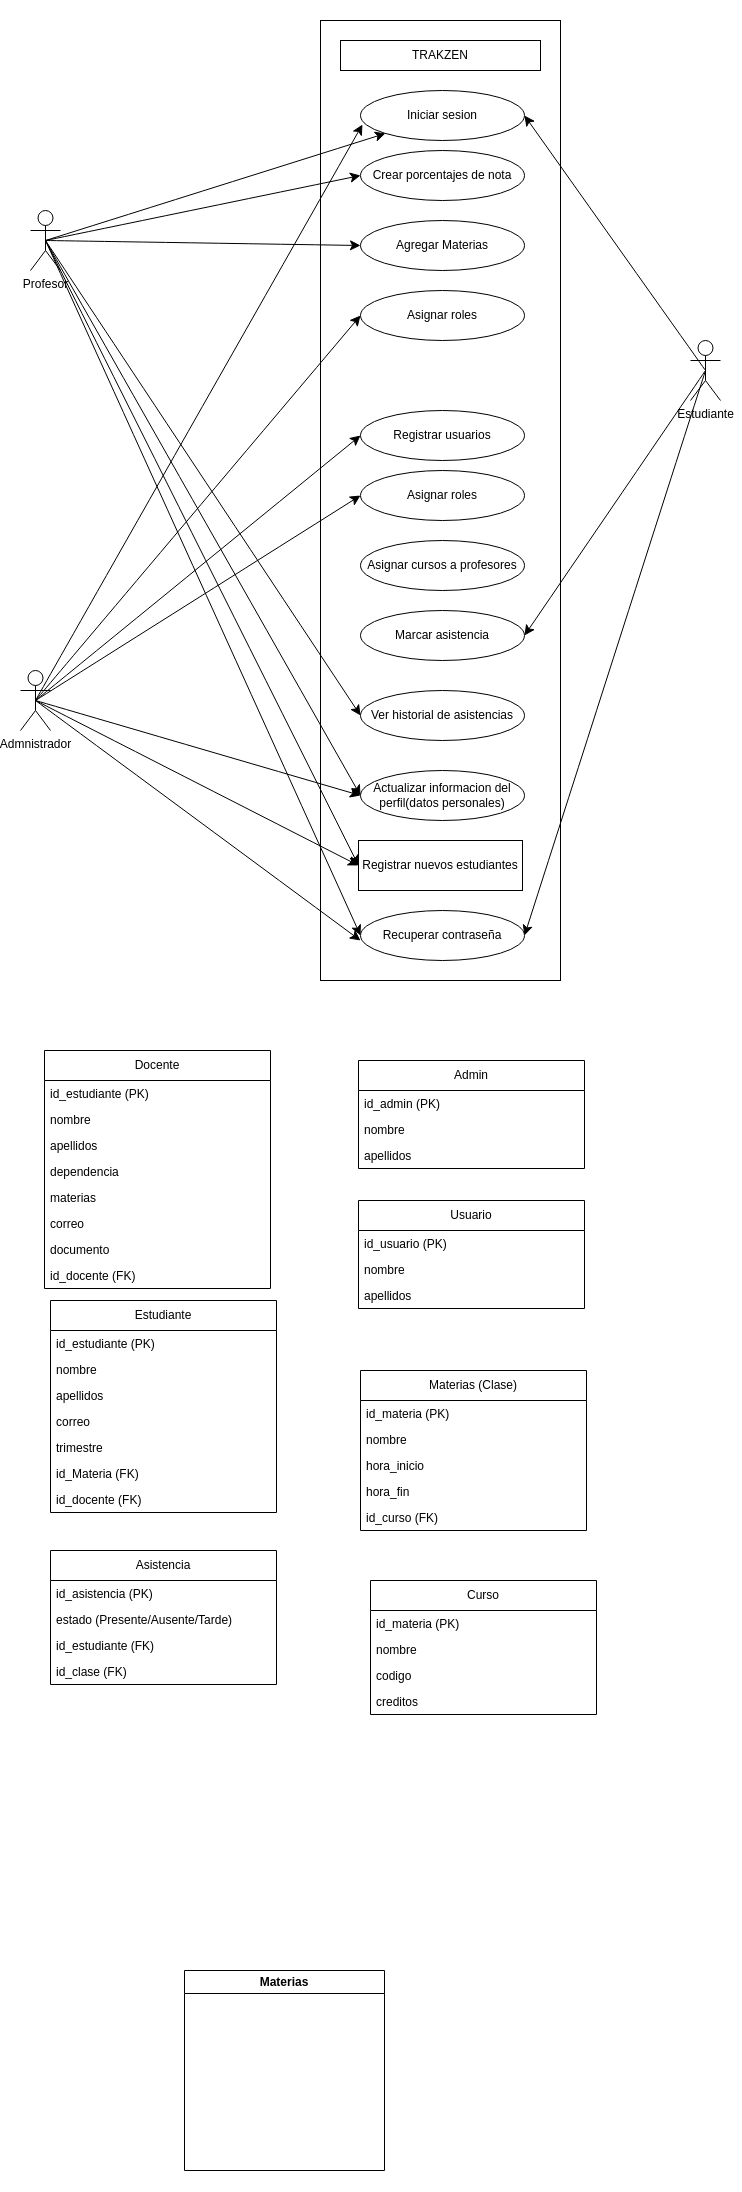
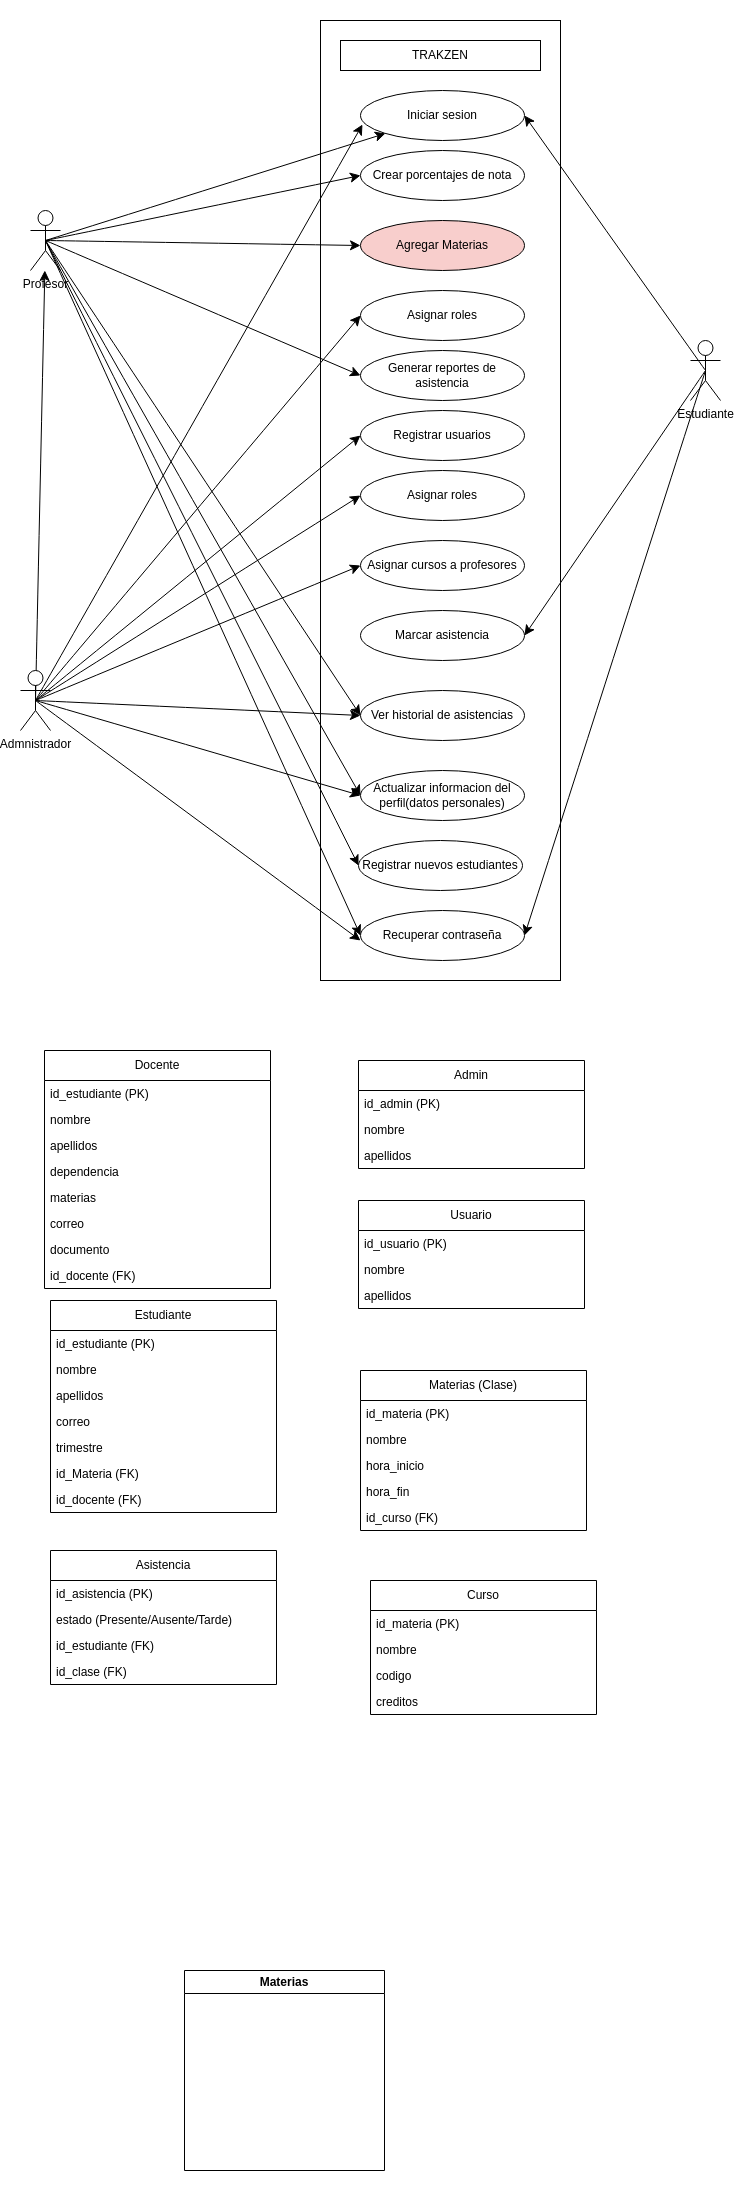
- <mxCell id="23" value="Agregar Materias" style="ellipse;whiteSpace=wrap;html=1;" vertex="1" parent="1"><mxGeometry x="360" y="220" width="164" height="50" as="geometry" /></mxCell>
+ <mxCell id="23" value="Agregar Materias" style="ellipse;whiteSpace=wrap;html=1;fillColor=#f8cecc;" vertex="1" parent="1"><mxGeometry x="360" y="220" width="164" height="50" as="geometry" /></mxCell>
+ <mxCell id="35" style="edgeStyle=none;curved=1;rounded=0;orthogonalLoop=1;jettySize=auto;html=1;exitX=0.5;exitY=0.5;exitDx=0;exitDy=0;exitPerimeter=0;entryX=0;entryY=0.5;entryDx=0;entryDy=0;fontSize=12;startSize=8;endSize=8;" edge="1" parent="1" source="2" target="25"><mxGeometry relative="1" as="geometry" /></mxCell>
+ <mxCell id="25" value="Generar reportes de asistencia" style="ellipse;whiteSpace=wrap;html=1;" vertex="1" parent="1"><mxGeometry x="360" y="350" width="164" height="50" as="geometry" /></mxCell>
+ <mxCell id="10" style="edgeStyle=none;curved=1;rounded=0;orthogonalLoop=1;jettySize=auto;html=1;exitX=0.5;exitY=0.5;exitDx=0;exitDy=0;exitPerimeter=0;entryX=0;entryY=0.5;entryDx=0;entryDy=0;fontSize=12;startSize=8;endSize=8;" edge="1" parent="1" source="15" target="28"><mxGeometry relative="1" as="geometry" /></mxCell>
+ <mxCell id="12" style="edgeStyle=none;curved=1;rounded=0;orthogonalLoop=1;jettySize=auto;html=1;exitX=0.5;exitY=0.5;exitDx=0;exitDy=0;exitPerimeter=0;entryX=0;entryY=0.5;entryDx=0;entryDy=0;fontSize=12;startSize=8;endSize=8;" edge="1" parent="1" source="15" target="31"><mxGeometry relative="1" as="geometry" /></mxCell>
- <mxCell id="13" style="edgeStyle=none;curved=1;rounded=0;orthogonalLoop=1;jettySize=auto;html=1;exitX=0.5;exitY=0.5;exitDx=0;exitDy=0;exitPerimeter=0;entryX=0;entryY=0.5;entryDx=0;entryDy=0;fontSize=12;startSize=8;endSize=8;" edge="1" parent="1" source="15" target="33"><mxGeometry relative="1" as="geometry" /></mxCell>
+ <mxCell id="13" style="edgeStyle=none;curved=1;rounded=0;orthogonalLoop=1;jettySize=auto;html=1;exitX=0.5;exitY=0.5;exitDx=0;exitDy=0;exitPerimeter=0;fontSize=12;startSize=8;endSize=8;" edge="1" parent="1" source="15" target="2"><mxGeometry relative="1" as="geometry" /></mxCell>
- <mxCell id="33" value="Registrar nuevos estudiantes" style="whiteSpace=wrap;html=1;rounded=0;" vertex="1" parent="1"><mxGeometry x="358" y="840" width="164" height="50" as="geometry" /></mxCell>
+ <mxCell id="33" value="Registrar nuevos estudiantes" style="ellipse;whiteSpace=wrap;html=1;" vertex="1" parent="1"><mxGeometry x="358" y="840" width="164" height="50" as="geometry" /></mxCell>
